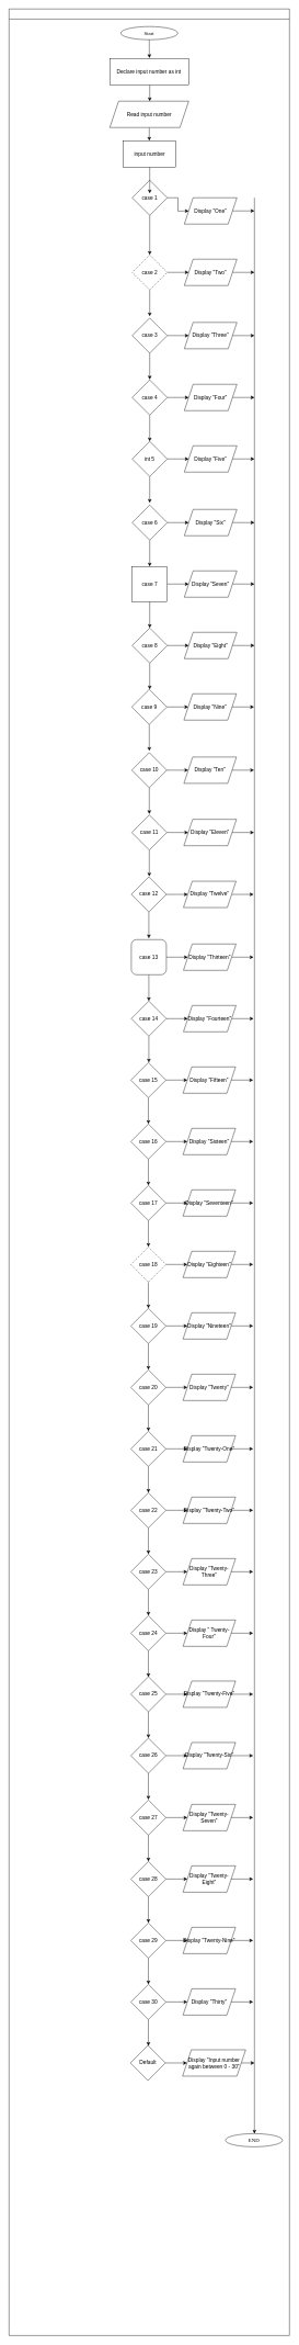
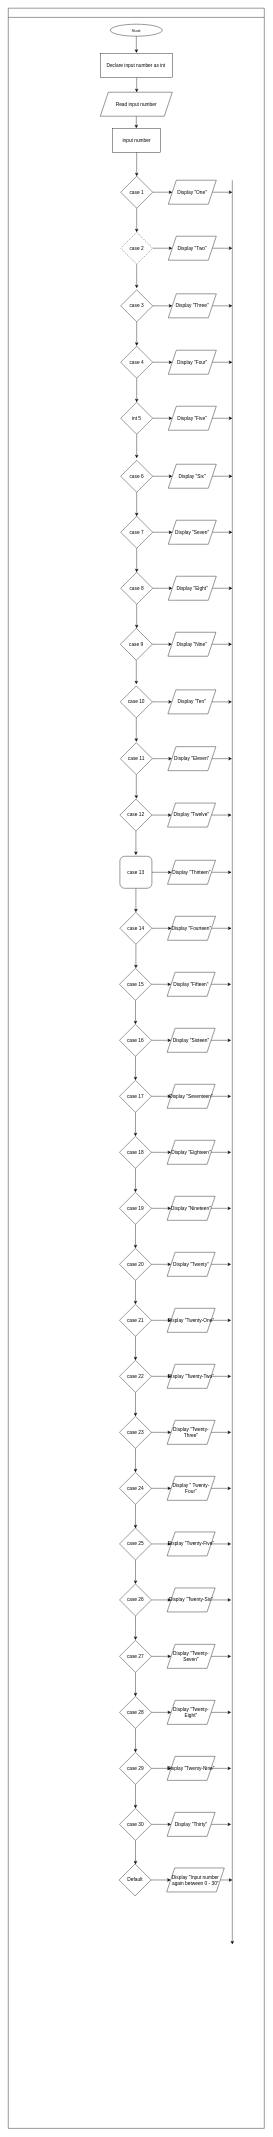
- <mxCell id="11" value="case 1" style="rhombus;whiteSpace=wrap;html=1;" vertex="1" parent="2"><mxGeometry x="281" y="390" width="80" height="80" as="geometry" /></mxCell>
+ <mxCell id="11" value="case 1" style="rhombus;whiteSpace=wrap;html=1;" vertex="1" parent="2"><mxGeometry x="281" y="420" width="80" height="80" as="geometry" /></mxCell>
- <mxCell id="43" value="case 7" style="whiteSpace=wrap;html=1;rounded=0;" vertex="1" parent="2"><mxGeometry x="281" y="1270" width="80" height="80" as="geometry" /></mxCell>
+ <mxCell id="43" value="case 7" style="rhombus;whiteSpace=wrap;html=1;" vertex="1" parent="2"><mxGeometry x="281" y="1270" width="80" height="80" as="geometry" /></mxCell>
- <mxCell id="93" value="case 18" style="rhombus;whiteSpace=wrap;html=1;dashed=1;" vertex="1" parent="2"><mxGeometry x="278" y="2820" width="80" height="80" as="geometry" /></mxCell>
+ <mxCell id="93" value="case 18" style="rhombus;whiteSpace=wrap;html=1;" vertex="1" parent="2"><mxGeometry x="278" y="2820" width="80" height="80" as="geometry" /></mxCell>
- <mxCell id="102" value="&lt;font data-font-src=&quot;https://fonts.googleapis.com/css?family=Sarabun&quot; face=&quot;Sarabun&quot;&gt;END&lt;/font&gt;" style="ellipse;whiteSpace=wrap;html=1;" vertex="1" parent="2"><mxGeometry x="494" y="4840" width="130" height="30" as="geometry" /></mxCell>
